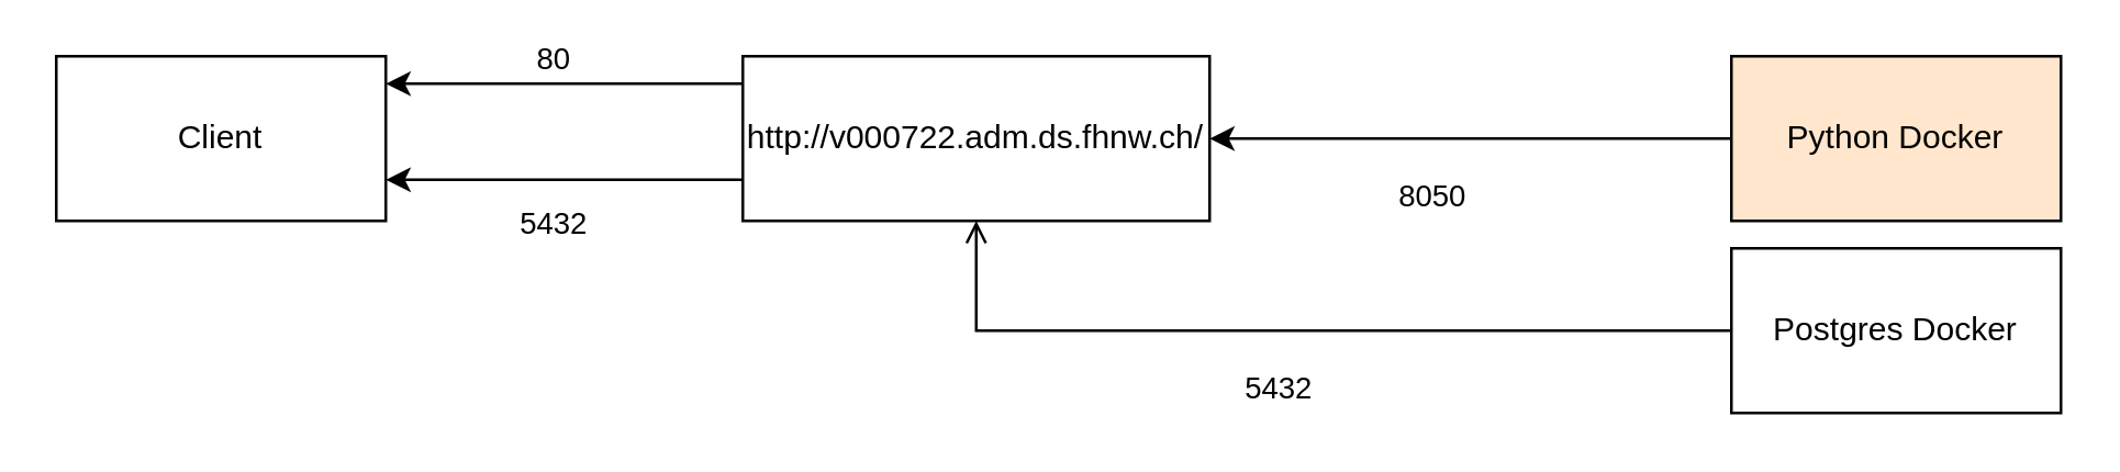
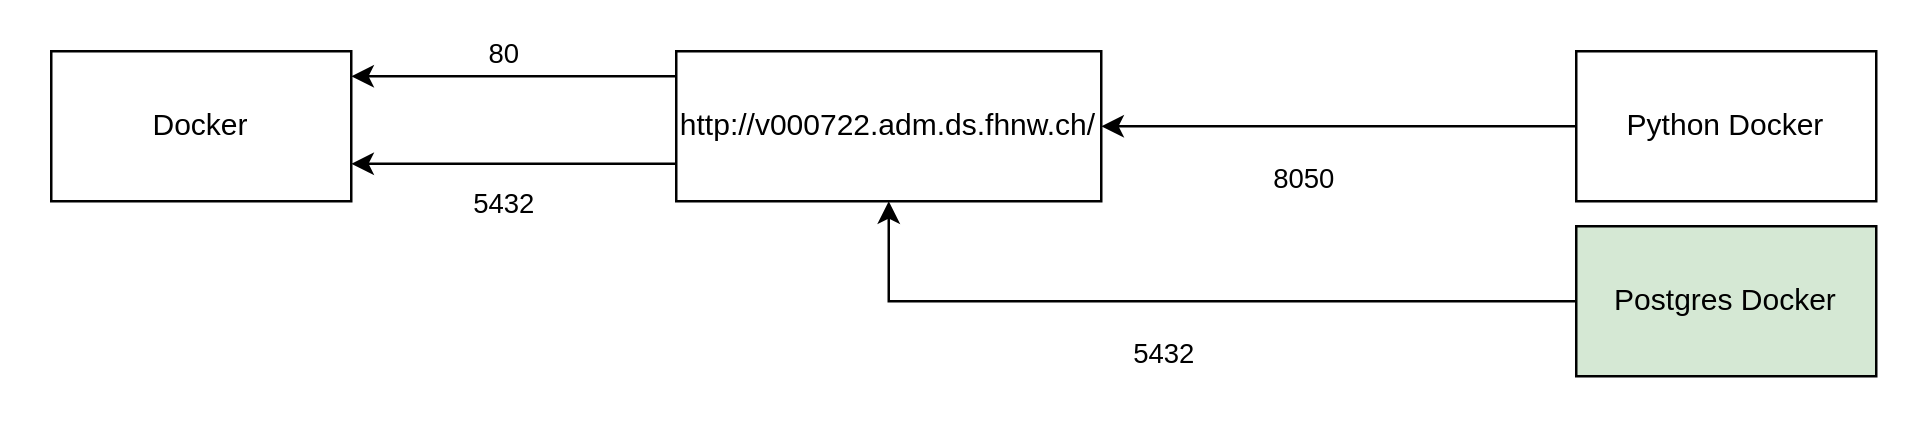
- <mxCell id="2" value="Client" style="rounded=0;whiteSpace=wrap;html=1;" vertex="1" parent="1"><mxGeometry x="20" y="20" width="120" height="60" as="geometry" /></mxCell>
+ <mxCell id="2" value="Docker" style="rounded=0;whiteSpace=wrap;html=1;" vertex="1" parent="1"><mxGeometry x="20" y="20" width="120" height="60" as="geometry" /></mxCell>
- <mxCell id="10" value="Python Docker" style="rounded=0;whiteSpace=wrap;html=1;fillColor=#ffe6cc;" vertex="1" parent="1"><mxGeometry x="630" y="20" width="120" height="60" as="geometry" /></mxCell>
+ <mxCell id="10" value="Python Docker" style="rounded=0;whiteSpace=wrap;html=1;" vertex="1" parent="1"><mxGeometry x="630" y="20" width="120" height="60" as="geometry" /></mxCell>
- <mxCell id="11" style="edgeStyle=orthogonalEdgeStyle;rounded=0;orthogonalLoop=1;jettySize=auto;html=1;exitX=0;exitY=0.5;exitDx=0;exitDy=0;entryX=0.5;entryY=1;entryDx=0;entryDy=0;endArrow=open;" edge="1" parent="1" source="13" target="7"><mxGeometry relative="1" as="geometry" /></mxCell>
+ <mxCell id="11" style="edgeStyle=orthogonalEdgeStyle;rounded=0;orthogonalLoop=1;jettySize=auto;html=1;exitX=0;exitY=0.5;exitDx=0;exitDy=0;entryX=0.5;entryY=1;entryDx=0;entryDy=0;" edge="1" parent="1" source="13" target="7"><mxGeometry relative="1" as="geometry" /></mxCell>
- <mxCell id="13" value="Postgres Docker" style="rounded=0;whiteSpace=wrap;html=1;" vertex="1" parent="1"><mxGeometry x="630" y="90" width="120" height="60" as="geometry" /></mxCell>
+ <mxCell id="13" value="Postgres Docker" style="rounded=0;whiteSpace=wrap;html=1;fillColor=#d5e8d4;" vertex="1" parent="1"><mxGeometry x="630" y="90" width="120" height="60" as="geometry" /></mxCell>
